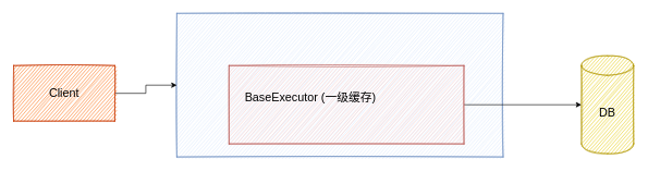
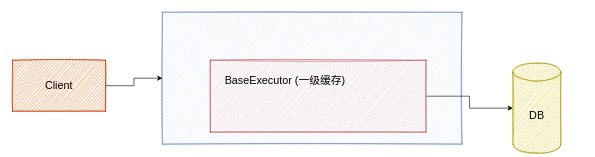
- <mxCell id="5" value="BaseExecutor (一级缓存)" style="text;html=1;strokeColor=none;fillColor=none;align=center;verticalAlign=middle;whiteSpace=wrap;rounded=0;sketch=1;fontSize=18;" vertex="1" parent="1"><mxGeometry x="360" y="125" width="230" height="50" as="geometry" /></mxCell>
+ <mxCell id="5" value="BaseExecutor (一级缓存)" style="text;html=1;strokeColor=none;fillColor=none;align=center;verticalAlign=middle;whiteSpace=wrap;rounded=0;sketch=1;fontSize=18;" vertex="1" parent="1"><mxGeometry x="360" y="110" width="230" height="50" as="geometry" /></mxCell>
- <mxCell id="8" value="DB" style="shape=cylinder3;whiteSpace=wrap;html=1;boundedLbl=1;backgroundOutline=1;size=15;sketch=1;fontSize=18;fillColor=#e3c800;strokeColor=#B09500;fontColor=#000000;" vertex="1" parent="1"><mxGeometry x="890" y="85" width="80" height="150" as="geometry" /></mxCell>
+ <mxCell id="8" value="DB" style="shape=cylinder3;whiteSpace=wrap;html=1;boundedLbl=1;backgroundOutline=1;size=15;sketch=1;fontSize=18;fillColor=#e3c800;strokeColor=#B09500;fontColor=#000000;" vertex="1" parent="1"><mxGeometry x="855" y="105" width="80" height="150" as="geometry" /></mxCell>
